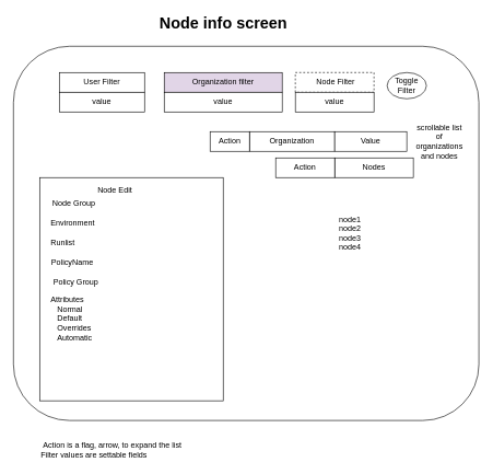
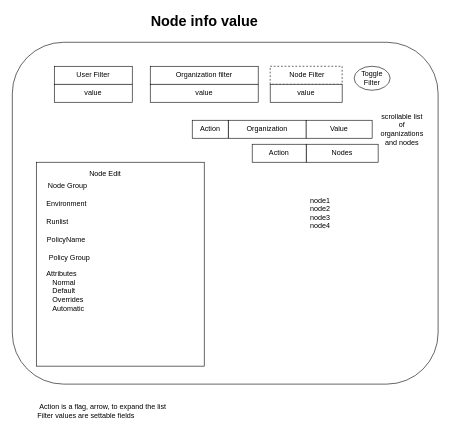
- <mxCell id="13" value="Node info screen" style="text;html=1;align=center;verticalAlign=middle;resizable=0;points=[];autosize=1;fontStyle=1;fontSize=24;" parent="1" vertex="1"><mxGeometry x="235" y="20" width="210" height="30" as="geometry" /></mxCell>
+ <mxCell id="13" value="Node info value" style="text;html=1;align=center;verticalAlign=middle;resizable=0;points=[];autosize=1;fontStyle=1;fontSize=24;" parent="1" vertex="1"><mxGeometry x="235" y="20" width="210" height="30" as="geometry" /></mxCell>
- <mxCell id="4" value="Organization filter" style="rounded=0;whiteSpace=wrap;html=1;fillColor=#e1d5e7;" parent="1" vertex="1"><mxGeometry x="250" y="110" width="180" height="30" as="geometry" /></mxCell>
+ <mxCell id="4" value="Organization filter" style="rounded=0;whiteSpace=wrap;html=1;" parent="1" vertex="1"><mxGeometry x="250" y="110" width="180" height="30" as="geometry" /></mxCell>
